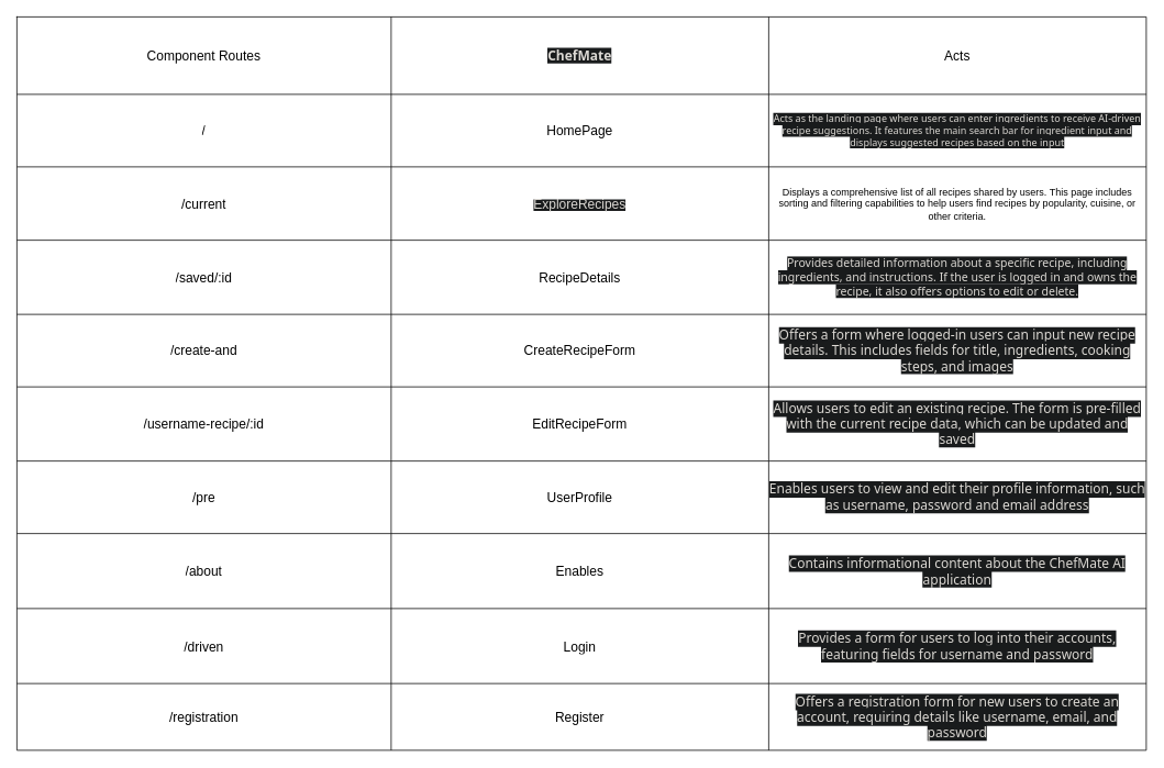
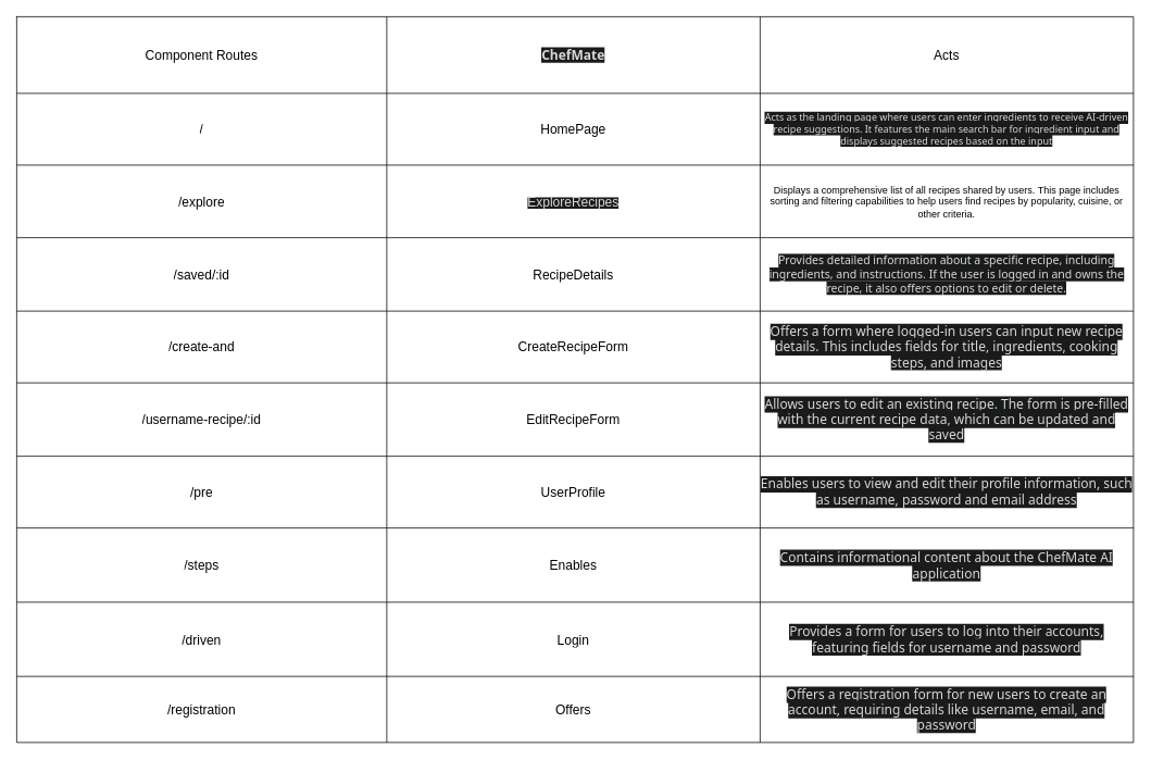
- <mxCell id="12" value="&lt;font style=&quot;font-size: 16px;&quot;&gt;/current&lt;/font&gt;" style="shape=partialRectangle;html=1;whiteSpace=wrap;connectable=0;fillColor=none;top=0;left=0;bottom=0;right=0;overflow=hidden;" vertex="1" parent="11"><mxGeometry width="454" height="89" as="geometry"><mxRectangle width="454" height="89" as="alternateBounds" /></mxGeometry></mxCell>
+ <mxCell id="12" value="&lt;font style=&quot;font-size: 16px;&quot;&gt;/explore&lt;/font&gt;" style="shape=partialRectangle;html=1;whiteSpace=wrap;connectable=0;fillColor=none;top=0;left=0;bottom=0;right=0;overflow=hidden;" vertex="1" parent="11"><mxGeometry width="454" height="89" as="geometry"><mxRectangle width="454" height="89" as="alternateBounds" /></mxGeometry></mxCell>
- <mxCell id="32" value="&lt;font style=&quot;font-size: 16px;&quot;&gt;/about&lt;/font&gt;" style="shape=partialRectangle;html=1;whiteSpace=wrap;connectable=0;fillColor=none;top=0;left=0;bottom=0;right=0;overflow=hidden;" vertex="1" parent="31"><mxGeometry width="454" height="91" as="geometry"><mxRectangle width="454" height="91" as="alternateBounds" /></mxGeometry></mxCell>
+ <mxCell id="32" value="&lt;font style=&quot;font-size: 16px;&quot;&gt;/steps&lt;/font&gt;" style="shape=partialRectangle;html=1;whiteSpace=wrap;connectable=0;fillColor=none;top=0;left=0;bottom=0;right=0;overflow=hidden;" vertex="1" parent="31"><mxGeometry width="454" height="91" as="geometry"><mxRectangle width="454" height="91" as="alternateBounds" /></mxGeometry></mxCell>
- <mxCell id="41" value="&lt;font style=&quot;font-size: 16px;&quot;&gt;Register&lt;/font&gt;" style="shape=partialRectangle;html=1;whiteSpace=wrap;connectable=0;fillColor=none;top=0;left=0;bottom=0;right=0;overflow=hidden;" vertex="1" parent="39"><mxGeometry x="454" width="458" height="81" as="geometry"><mxRectangle width="458" height="81" as="alternateBounds" /></mxGeometry></mxCell>
+ <mxCell id="41" value="&lt;font style=&quot;font-size: 16px;&quot;&gt;Offers&lt;/font&gt;" style="shape=partialRectangle;html=1;whiteSpace=wrap;connectable=0;fillColor=none;top=0;left=0;bottom=0;right=0;overflow=hidden;" vertex="1" parent="39"><mxGeometry x="454" width="458" height="81" as="geometry"><mxRectangle width="458" height="81" as="alternateBounds" /></mxGeometry></mxCell>
